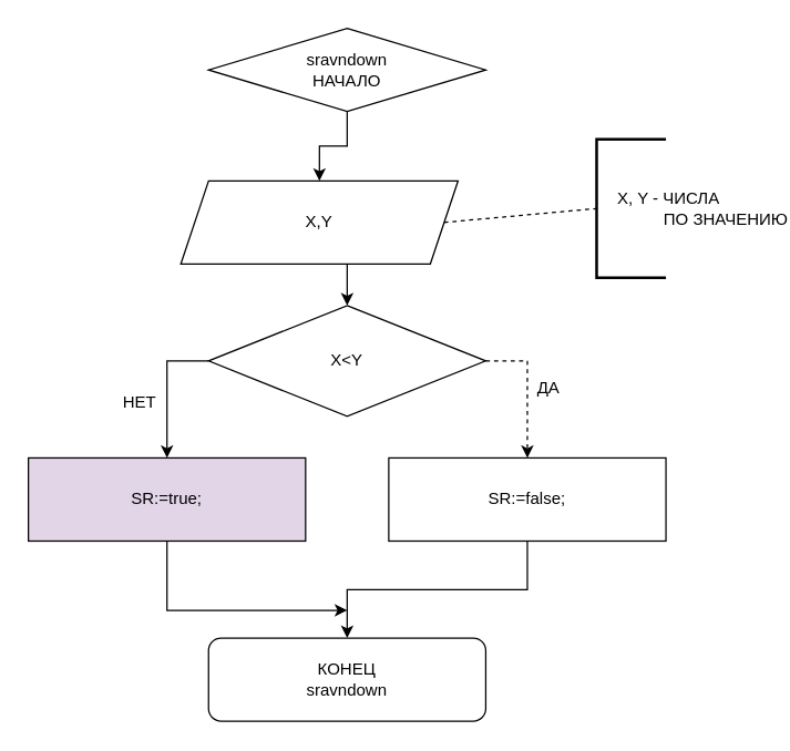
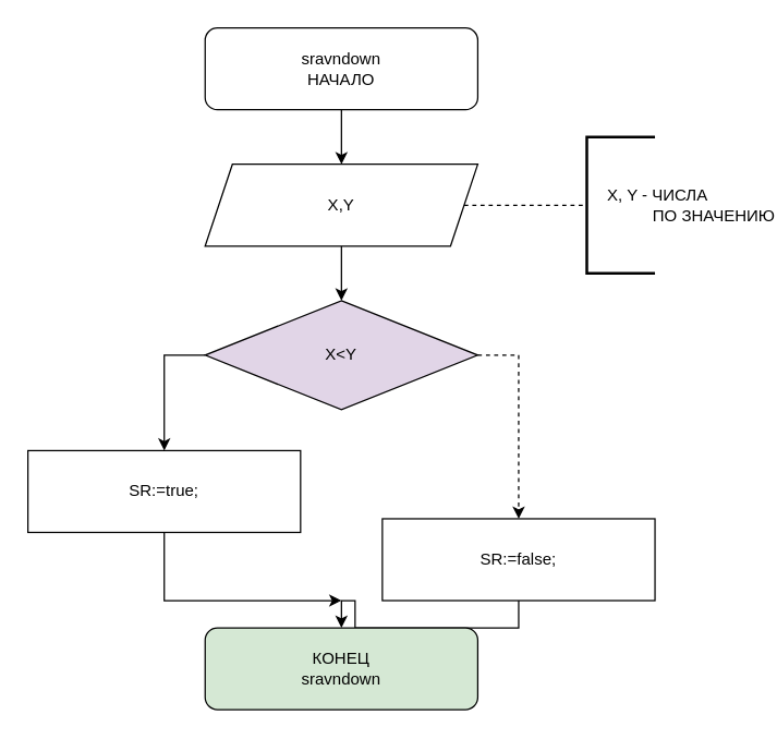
- <mxCell id="3" value="sravndown&lt;br&gt;НАЧАЛО" style="rhombus;whiteSpace=wrap;html=1;" vertex="1" parent="1"><mxGeometry x="150" y="20" width="200" height="60" as="geometry" /></mxCell>
+ <mxCell id="3" value="sravndown&lt;br&gt;НАЧАЛО" style="rounded=1;whiteSpace=wrap;html=1;" vertex="1" parent="1"><mxGeometry x="150" y="20" width="200" height="60" as="geometry" /></mxCell>
- <mxCell id="5" value="X,Y" style="shape=parallelogram;perimeter=parallelogramPerimeter;whiteSpace=wrap;html=1;fixedSize=1;" vertex="1" parent="1"><mxGeometry x="130" y="130" width="200" height="60" as="geometry" /></mxCell>
+ <mxCell id="5" value="X,Y" style="shape=parallelogram;perimeter=parallelogramPerimeter;whiteSpace=wrap;html=1;fixedSize=1;" vertex="1" parent="1"><mxGeometry x="150" y="120" width="200" height="60" as="geometry" /></mxCell>
- <mxCell id="10" value="X&amp;lt;Y" style="rhombus;whiteSpace=wrap;html=1;" vertex="1" parent="1"><mxGeometry x="150" y="220" width="200" height="80" as="geometry" /></mxCell>
+ <mxCell id="10" value="X&amp;lt;Y" style="rhombus;whiteSpace=wrap;html=1;fillColor=#e1d5e7;" vertex="1" parent="1"><mxGeometry x="150" y="220" width="200" height="80" as="geometry" /></mxCell>
- <mxCell id="15" value="ДА" style="text;html=1;align=center;verticalAlign=middle;resizable=0;points=[];autosize=1;" vertex="1" parent="1"><mxGeometry x="380" y="270" width="30" height="20" as="geometry" /></mxCell>
- <mxCell id="16" value="НЕТ" style="text;html=1;align=center;verticalAlign=middle;resizable=0;points=[];autosize=1;" vertex="1" parent="1"><mxGeometry x="80" y="280" width="40" height="20" as="geometry" /></mxCell>
- <mxCell id="14" value="SR:=true;" style="rounded=0;whiteSpace=wrap;html=1;fillColor=#e1d5e7;" vertex="1" parent="1"><mxGeometry x="20" y="330" width="200" height="60" as="geometry" /></mxCell>
+ <mxCell id="14" value="SR:=true;" style="rounded=0;whiteSpace=wrap;html=1;" vertex="1" parent="1"><mxGeometry x="20" y="330" width="200" height="60" as="geometry" /></mxCell>
- <mxCell id="12" value="SR:=false;" style="rounded=0;whiteSpace=wrap;html=1;" vertex="1" parent="1"><mxGeometry x="280" y="330" width="200" height="60" as="geometry" /></mxCell>
+ <mxCell id="12" value="SR:=false;" style="rounded=0;whiteSpace=wrap;html=1;" vertex="1" parent="1"><mxGeometry x="280" y="380" width="200" height="60" as="geometry" /></mxCell>
- <mxCell id="17" value="КОНЕЦ&lt;br&gt;sravndown" style="rounded=1;whiteSpace=wrap;html=1;" vertex="1" parent="1"><mxGeometry x="150" y="460" width="200" height="60" as="geometry" /></mxCell>
+ <mxCell id="17" value="КОНЕЦ&lt;br&gt;sravndown" style="rounded=1;whiteSpace=wrap;html=1;fillColor=#d5e8d4;" vertex="1" parent="1"><mxGeometry x="150" y="460" width="200" height="60" as="geometry" /></mxCell>
